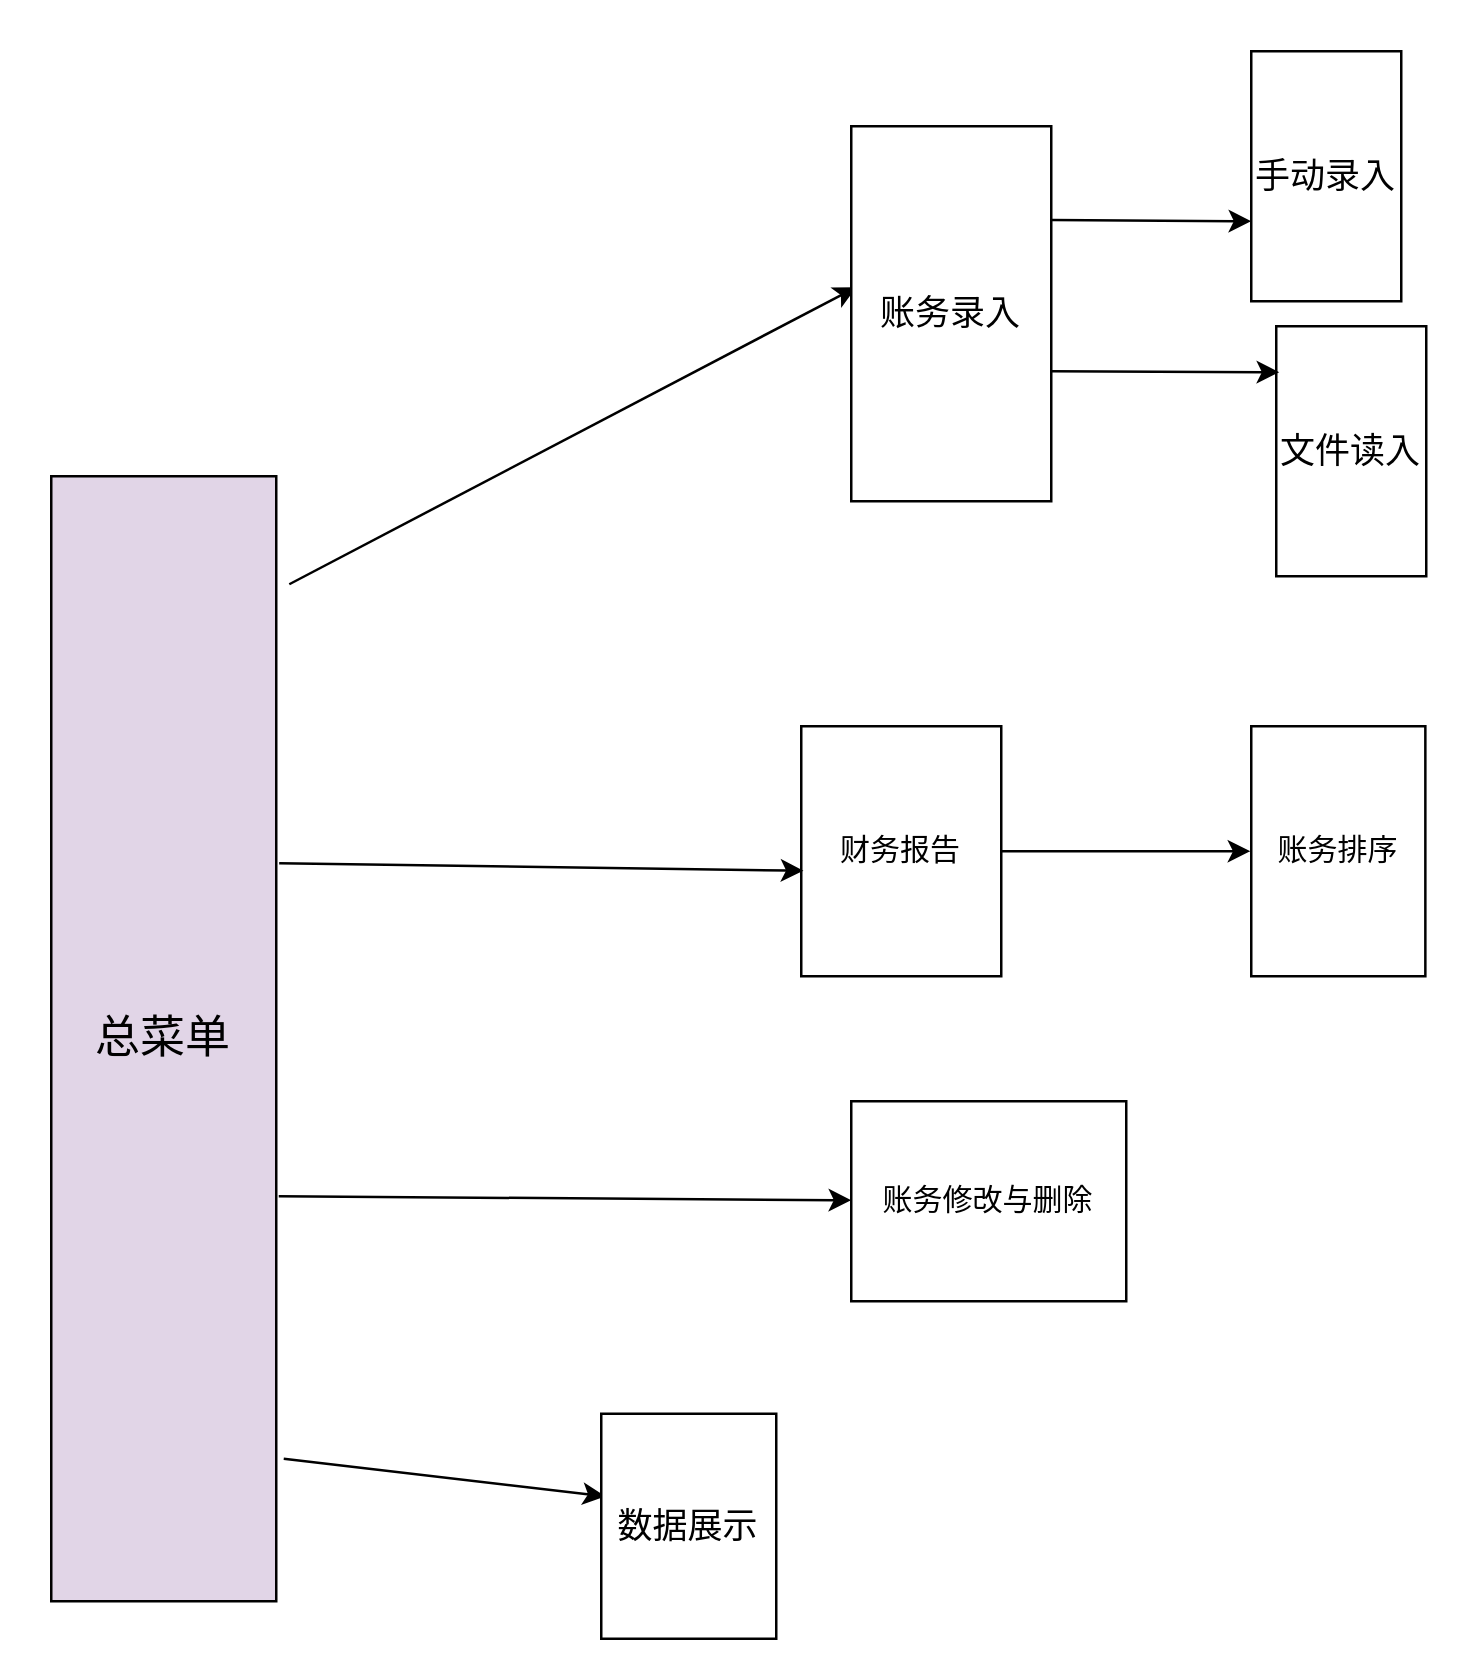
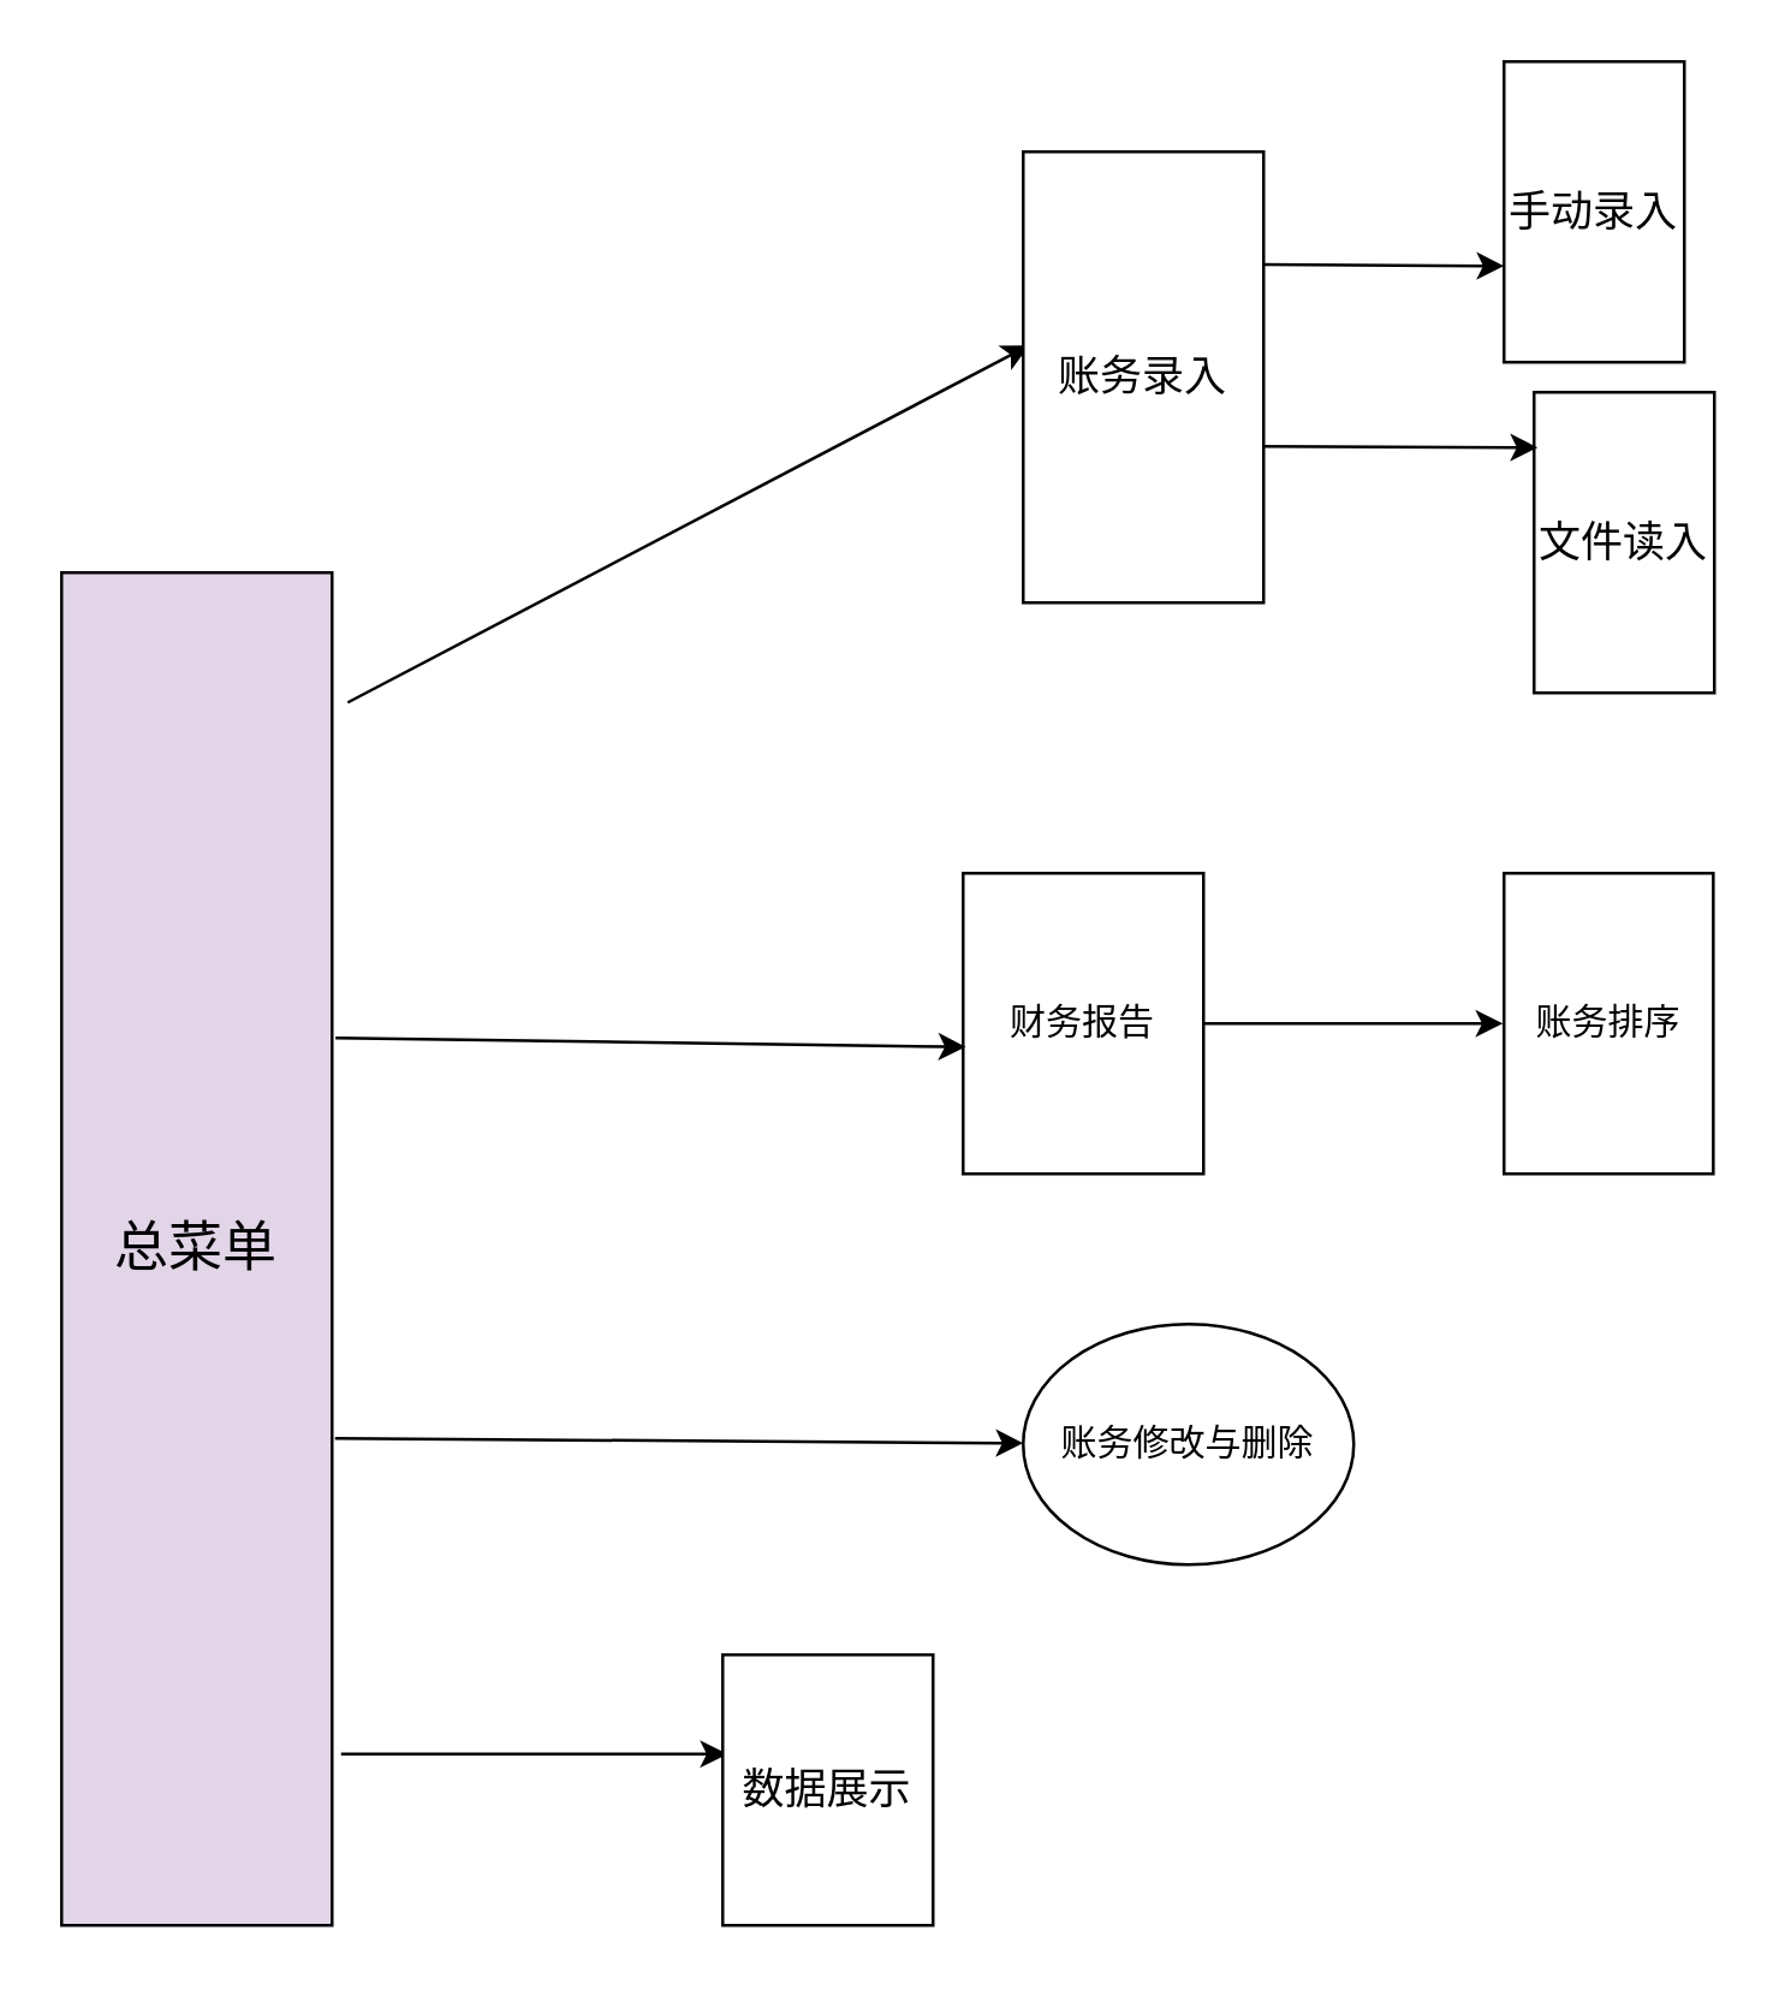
- <mxCell id="16" value="账务修改与删除" style="rounded=0;whiteSpace=wrap;html=1;" vertex="1" parent="1"><mxGeometry x="340" y="440" width="110" height="80" as="geometry" /></mxCell>
+ <mxCell id="16" value="账务修改与删除" style="ellipse;whiteSpace=wrap;html=1;" vertex="1" parent="1"><mxGeometry x="340" y="440" width="110" height="80" as="geometry" /></mxCell>
- <mxCell id="10" value="&lt;font style=&quot;font-size: 14px&quot;&gt;数据展示&lt;/font&gt;" style="rounded=0;whiteSpace=wrap;html=1;" vertex="1" parent="1"><mxGeometry x="240" y="565" width="70" height="90" as="geometry" /></mxCell>
+ <mxCell id="10" value="&lt;font style=&quot;font-size: 14px&quot;&gt;数据展示&lt;/font&gt;" style="rounded=0;whiteSpace=wrap;html=1;" vertex="1" parent="1"><mxGeometry x="240" y="550" width="70" height="90" as="geometry" /></mxCell>
